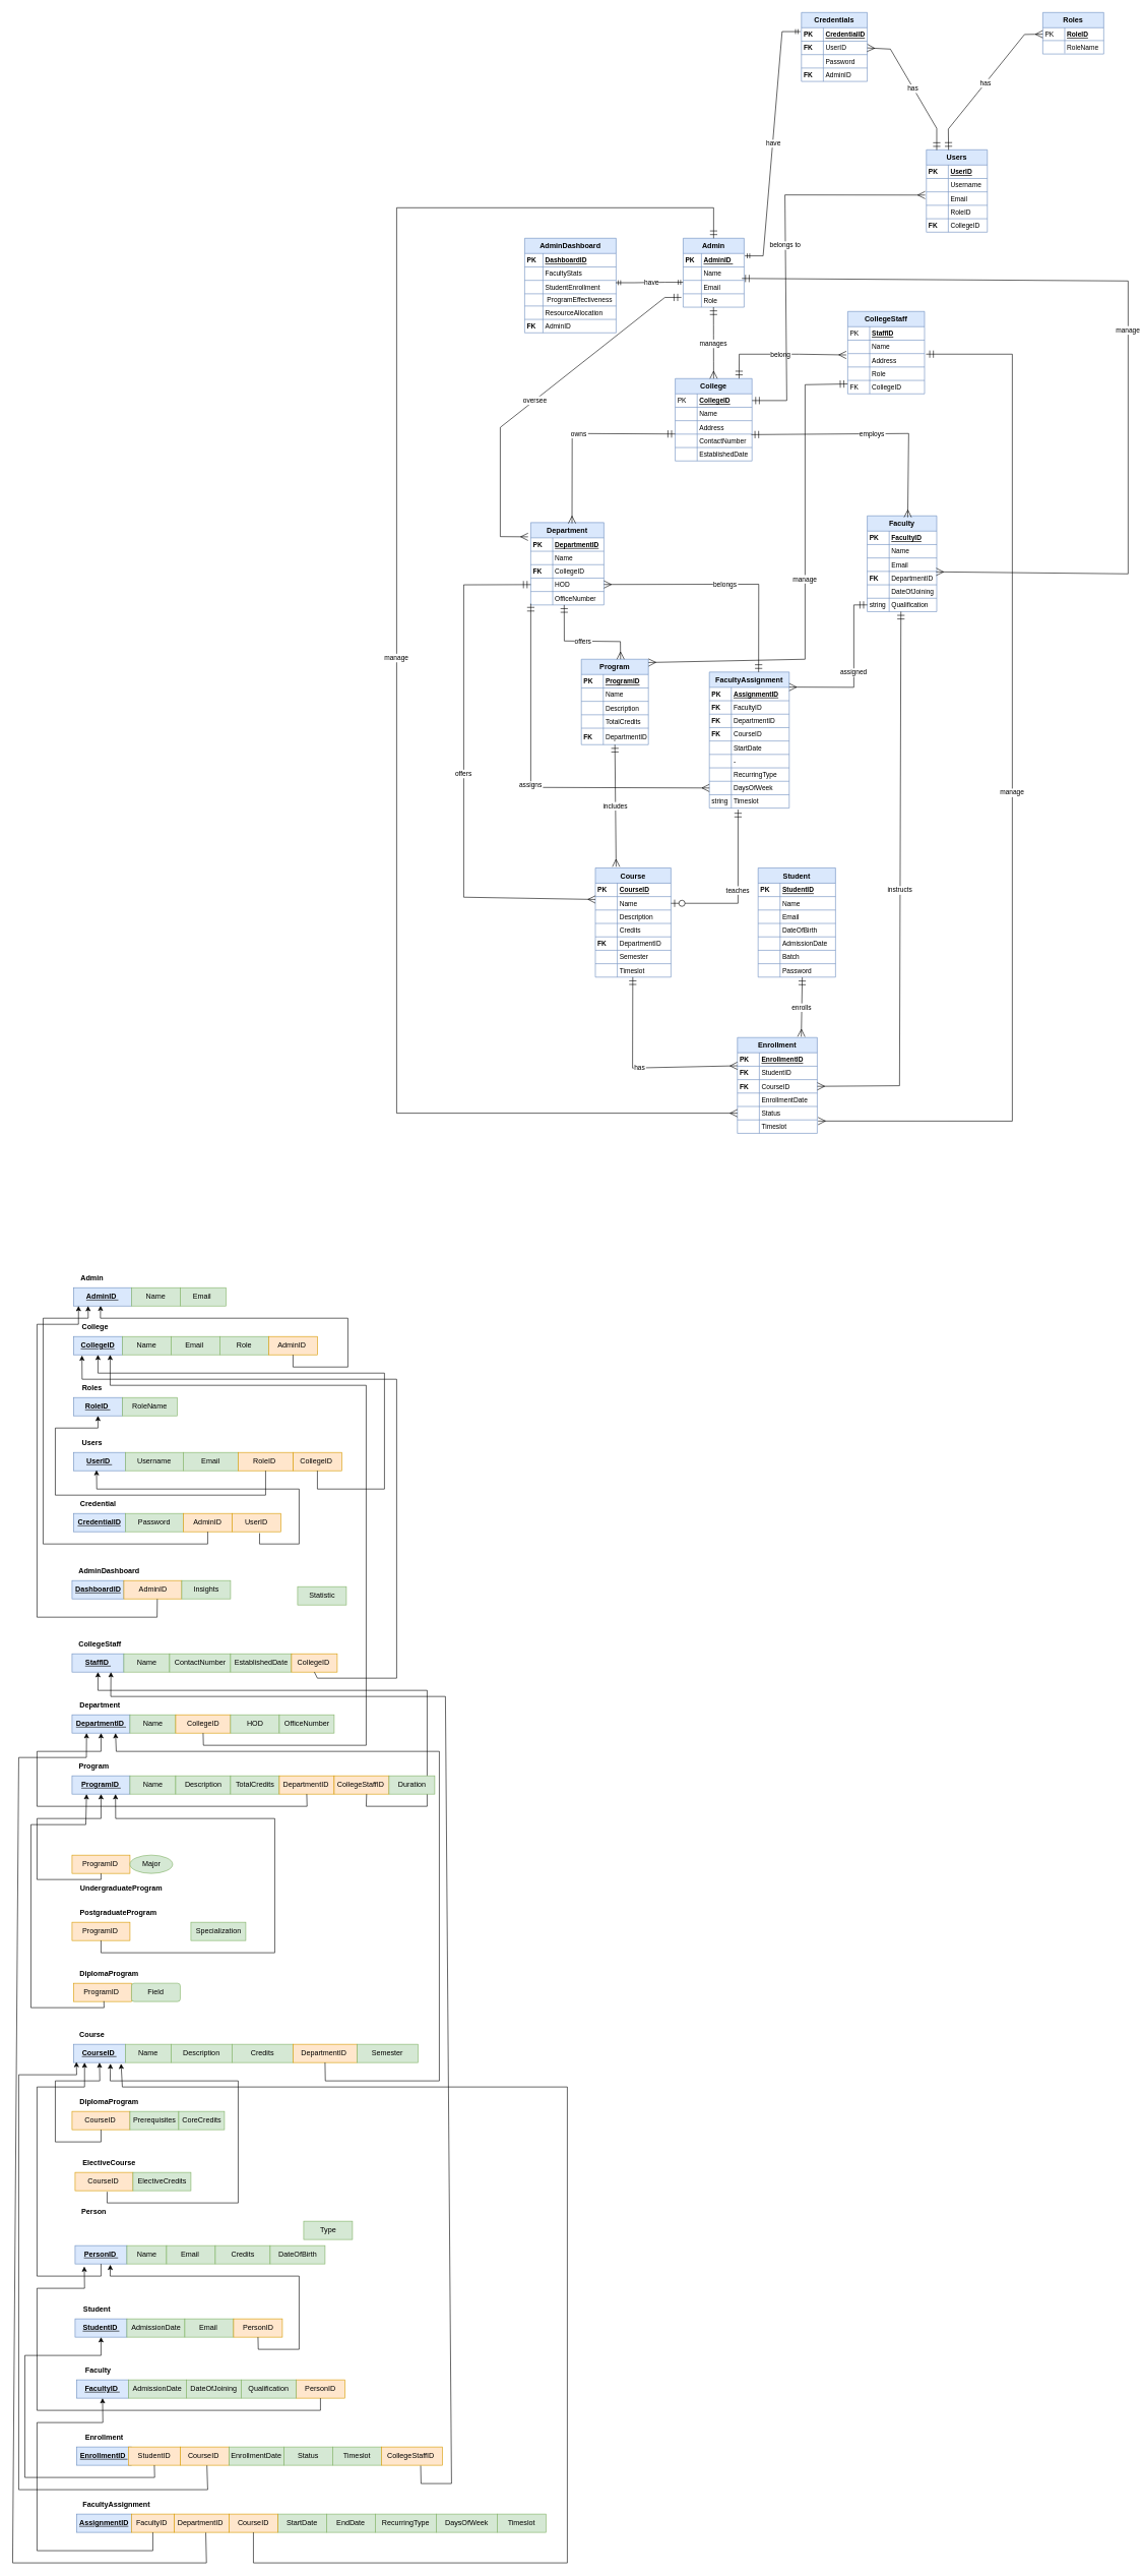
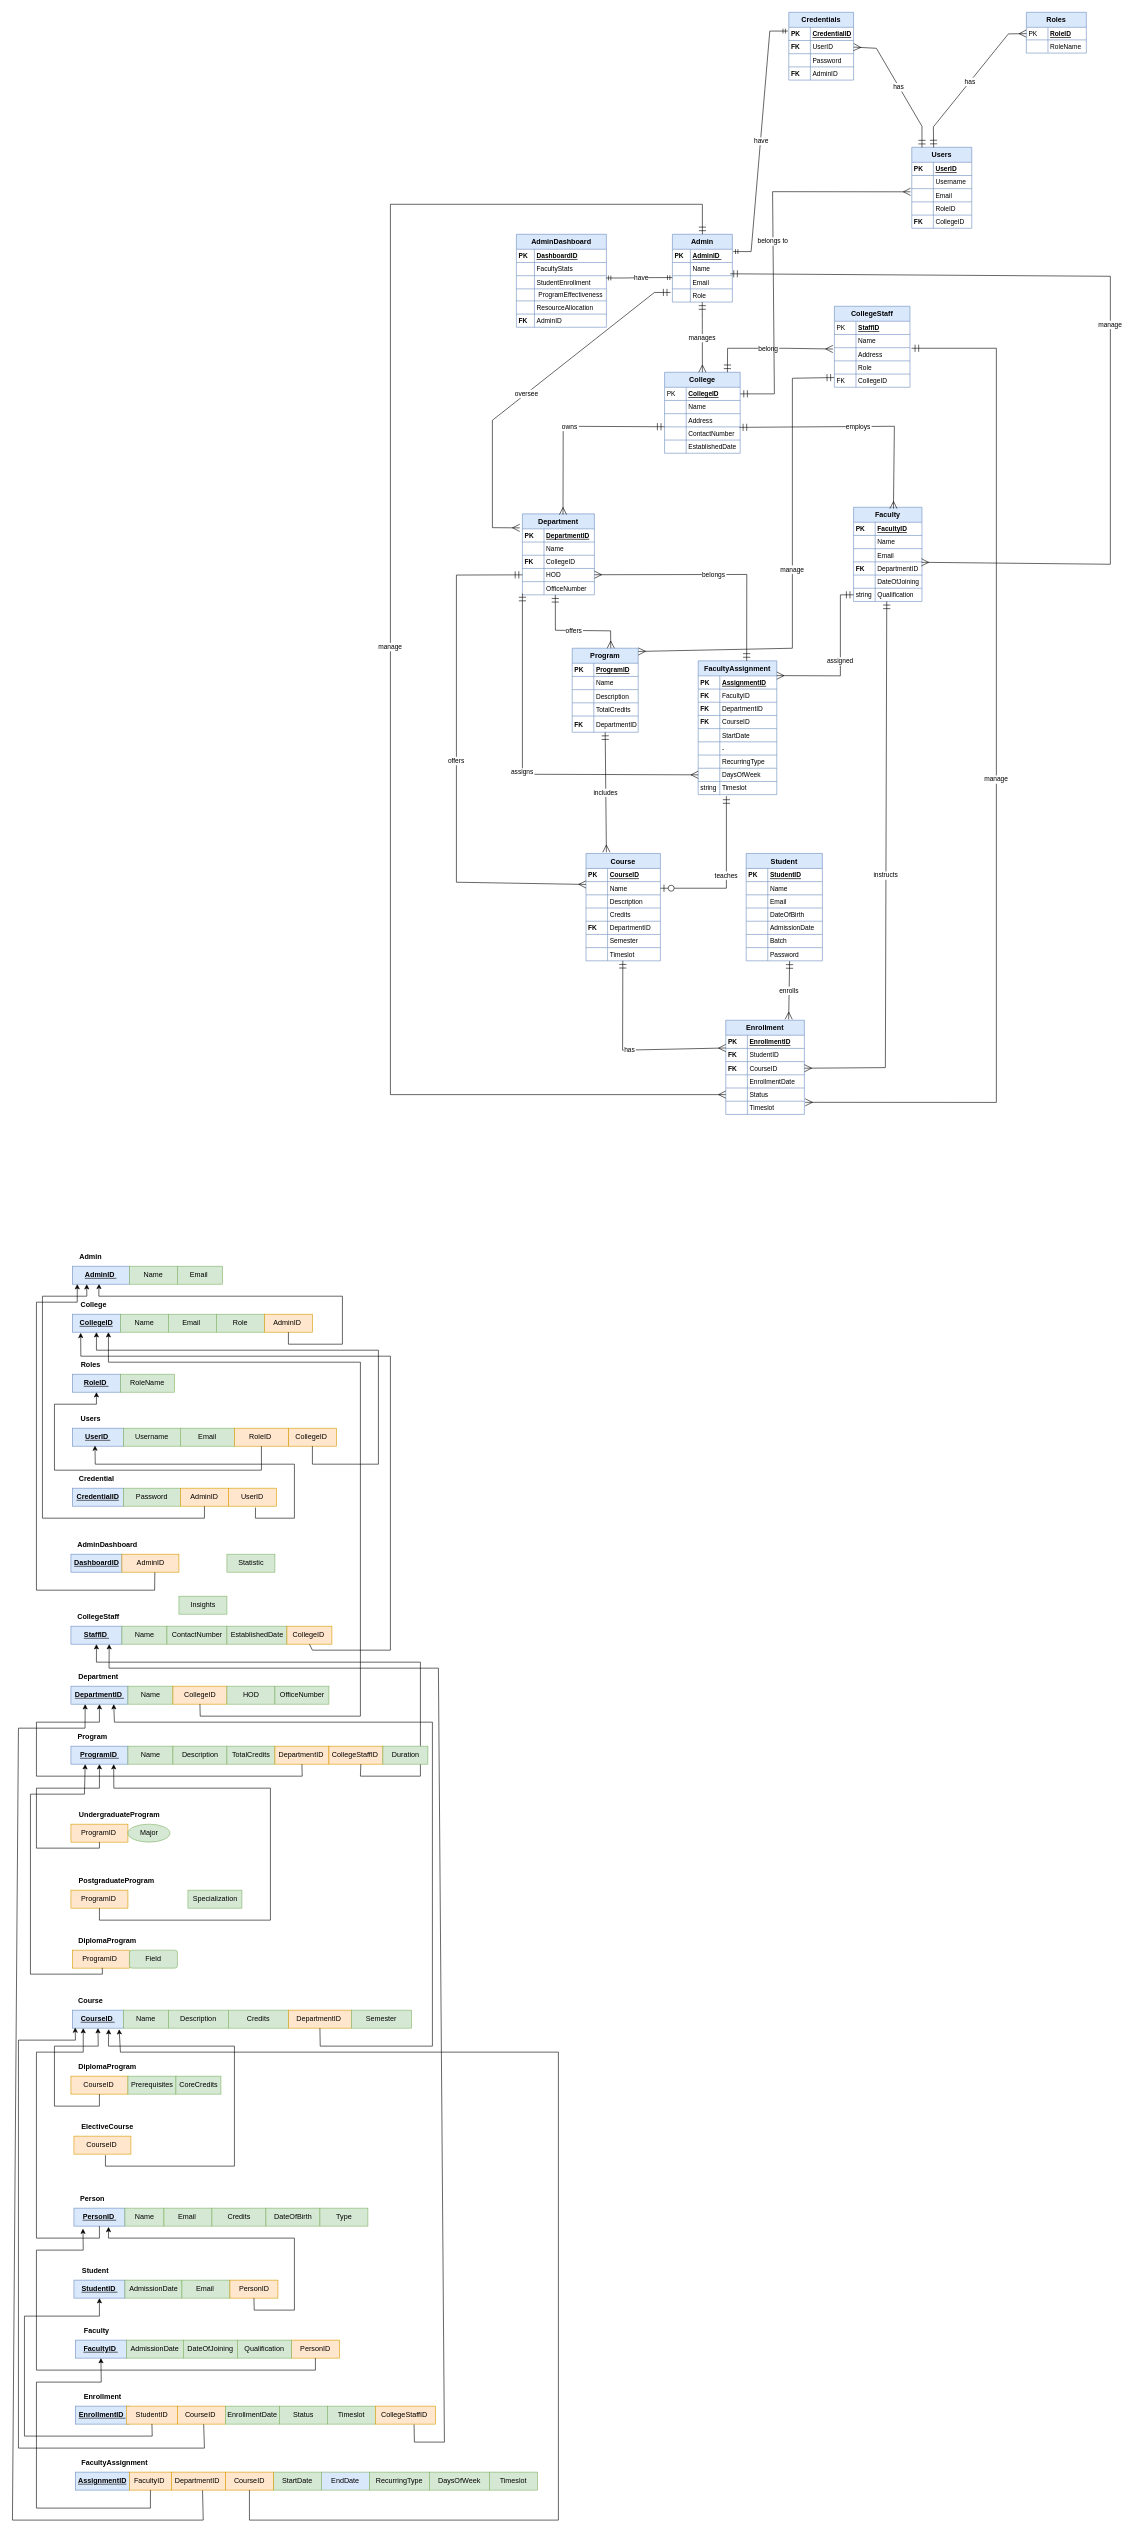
- <mxCell id="375" value="&lt;span style=&quot;text-align: left;&quot;&gt;Insights&lt;/span&gt;" style="rounded=0;whiteSpace=wrap;html=1;fillColor=#d5e8d4;strokeColor=#82b366;" vertex="1" parent="1"><mxGeometry x="297.5" y="2590" width="80" height="30" as="geometry" /></mxCell>
+ <mxCell id="375" value="&lt;span style=&quot;text-align: left;&quot;&gt;Insights&lt;/span&gt;" style="rounded=0;whiteSpace=wrap;html=1;fillColor=#d5e8d4;strokeColor=#82b366;" vertex="1" parent="1"><mxGeometry x="297.5" y="2660" width="80" height="30" as="geometry" /></mxCell>
- <mxCell id="376" value="&lt;div style=&quot;text-align: left;&quot;&gt;Statistic&lt;br&gt;&lt;/div&gt;" style="rounded=0;whiteSpace=wrap;html=1;fillColor=#d5e8d4;strokeColor=#82b366;" vertex="1" parent="1"><mxGeometry x="487.5" y="2600" width="80" height="30" as="geometry" /></mxCell>
+ <mxCell id="376" value="&lt;div style=&quot;text-align: left;&quot;&gt;Statistic&lt;br&gt;&lt;/div&gt;" style="rounded=0;whiteSpace=wrap;html=1;fillColor=#d5e8d4;strokeColor=#82b366;" vertex="1" parent="1"><mxGeometry x="377.5" y="2590" width="80" height="30" as="geometry" /></mxCell>
- <mxCell id="296" value="&lt;span style=&quot;text-align: left; text-wrap: wrap;&quot;&gt;&lt;b&gt;UndergraduateProgram&lt;/b&gt;&lt;/span&gt;" style="text;html=1;align=center;verticalAlign=middle;resizable=0;points=[];autosize=1;strokeColor=none;fillColor=none;" vertex="1" parent="1"><mxGeometry x="117.5" y="3080" width="160" height="30" as="geometry" /></mxCell>
+ <mxCell id="296" value="&lt;span style=&quot;text-align: left; text-wrap: wrap;&quot;&gt;&lt;b&gt;UndergraduateProgram&lt;/b&gt;&lt;/span&gt;" style="text;html=1;align=center;verticalAlign=middle;resizable=0;points=[];autosize=1;strokeColor=none;fillColor=none;" vertex="1" parent="1"><mxGeometry x="117.5" y="3010" width="160" height="30" as="geometry" /></mxCell>
- <mxCell id="316" value="&lt;span style=&quot;text-align: left;&quot;&gt;ElectiveCredits&lt;/span&gt;" style="rounded=0;whiteSpace=wrap;html=1;fillColor=#d5e8d4;strokeColor=#82b366;" vertex="1" parent="1"><mxGeometry x="217.5" y="3560" width="95" height="30" as="geometry" /></mxCell>
- <mxCell id="320" value="&lt;span style=&quot;text-align: left; text-wrap: wrap;&quot;&gt;&lt;b&gt;Person&lt;/b&gt;&lt;/span&gt;" style="text;html=1;align=center;verticalAlign=middle;resizable=0;points=[];autosize=1;strokeColor=none;fillColor=none;" vertex="1" parent="1"><mxGeometry x="122.5" y="3610" width="60" height="30" as="geometry" /></mxCell>
+ <mxCell id="320" value="&lt;span style=&quot;text-align: left; text-wrap: wrap;&quot;&gt;&lt;b&gt;Person&lt;/b&gt;&lt;/span&gt;" style="text;html=1;align=center;verticalAlign=middle;resizable=0;points=[];autosize=1;strokeColor=none;fillColor=none;" vertex="1" parent="1"><mxGeometry x="122.5" y="3650" width="60" height="30" as="geometry" /></mxCell>
- <mxCell id="324" value="&lt;span style=&quot;text-align: left;&quot;&gt;Type&lt;/span&gt;" style="rounded=0;whiteSpace=wrap;html=1;fillColor=#d5e8d4;strokeColor=#82b366;" vertex="1" parent="1"><mxGeometry x="497.5" y="3640" width="80" height="30" as="geometry" /></mxCell>
+ <mxCell id="324" value="&lt;span style=&quot;text-align: left;&quot;&gt;Type&lt;/span&gt;" style="rounded=0;whiteSpace=wrap;html=1;fillColor=#d5e8d4;strokeColor=#82b366;" vertex="1" parent="1"><mxGeometry x="532.5" y="3680" width="80" height="30" as="geometry" /></mxCell>
- <mxCell id="350" value="&lt;div style=&quot;text-align: left;&quot;&gt;EndDate&lt;br&gt;&lt;/div&gt;" style="rounded=0;whiteSpace=wrap;html=1;fillColor=#d5e8d4;strokeColor=#82b366;" vertex="1" parent="1"><mxGeometry x="535" y="4120" width="80" height="30" as="geometry" /></mxCell>
+ <mxCell id="350" value="&lt;div style=&quot;text-align: left;&quot;&gt;EndDate&lt;br&gt;&lt;/div&gt;" style="rounded=0;whiteSpace=wrap;html=1;fillColor=#dae8fc;strokeColor=#82b366;" vertex="1" parent="1"><mxGeometry x="535" y="4120" width="80" height="30" as="geometry" /></mxCell>
